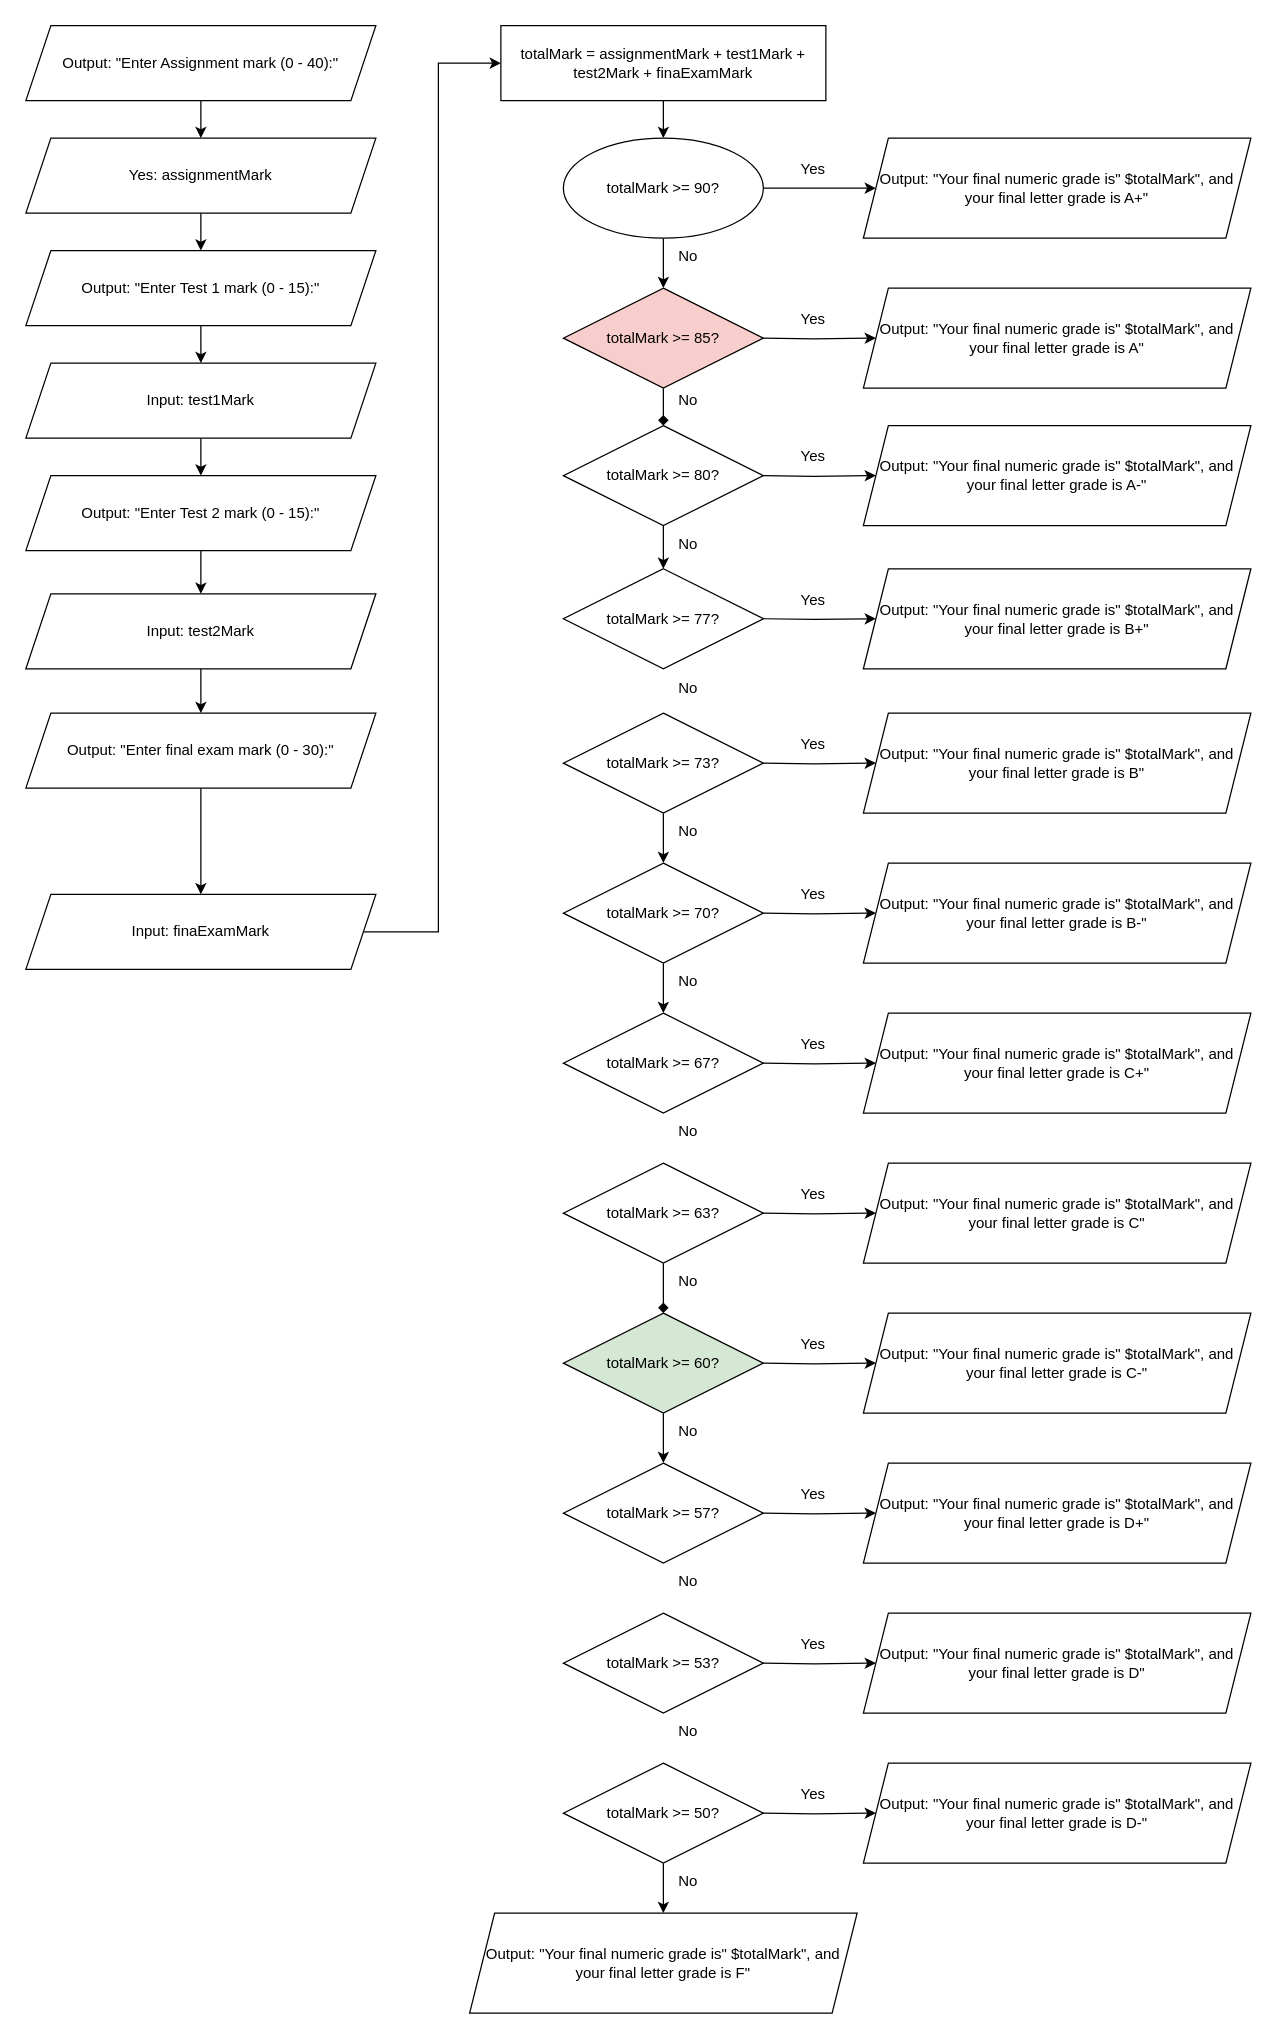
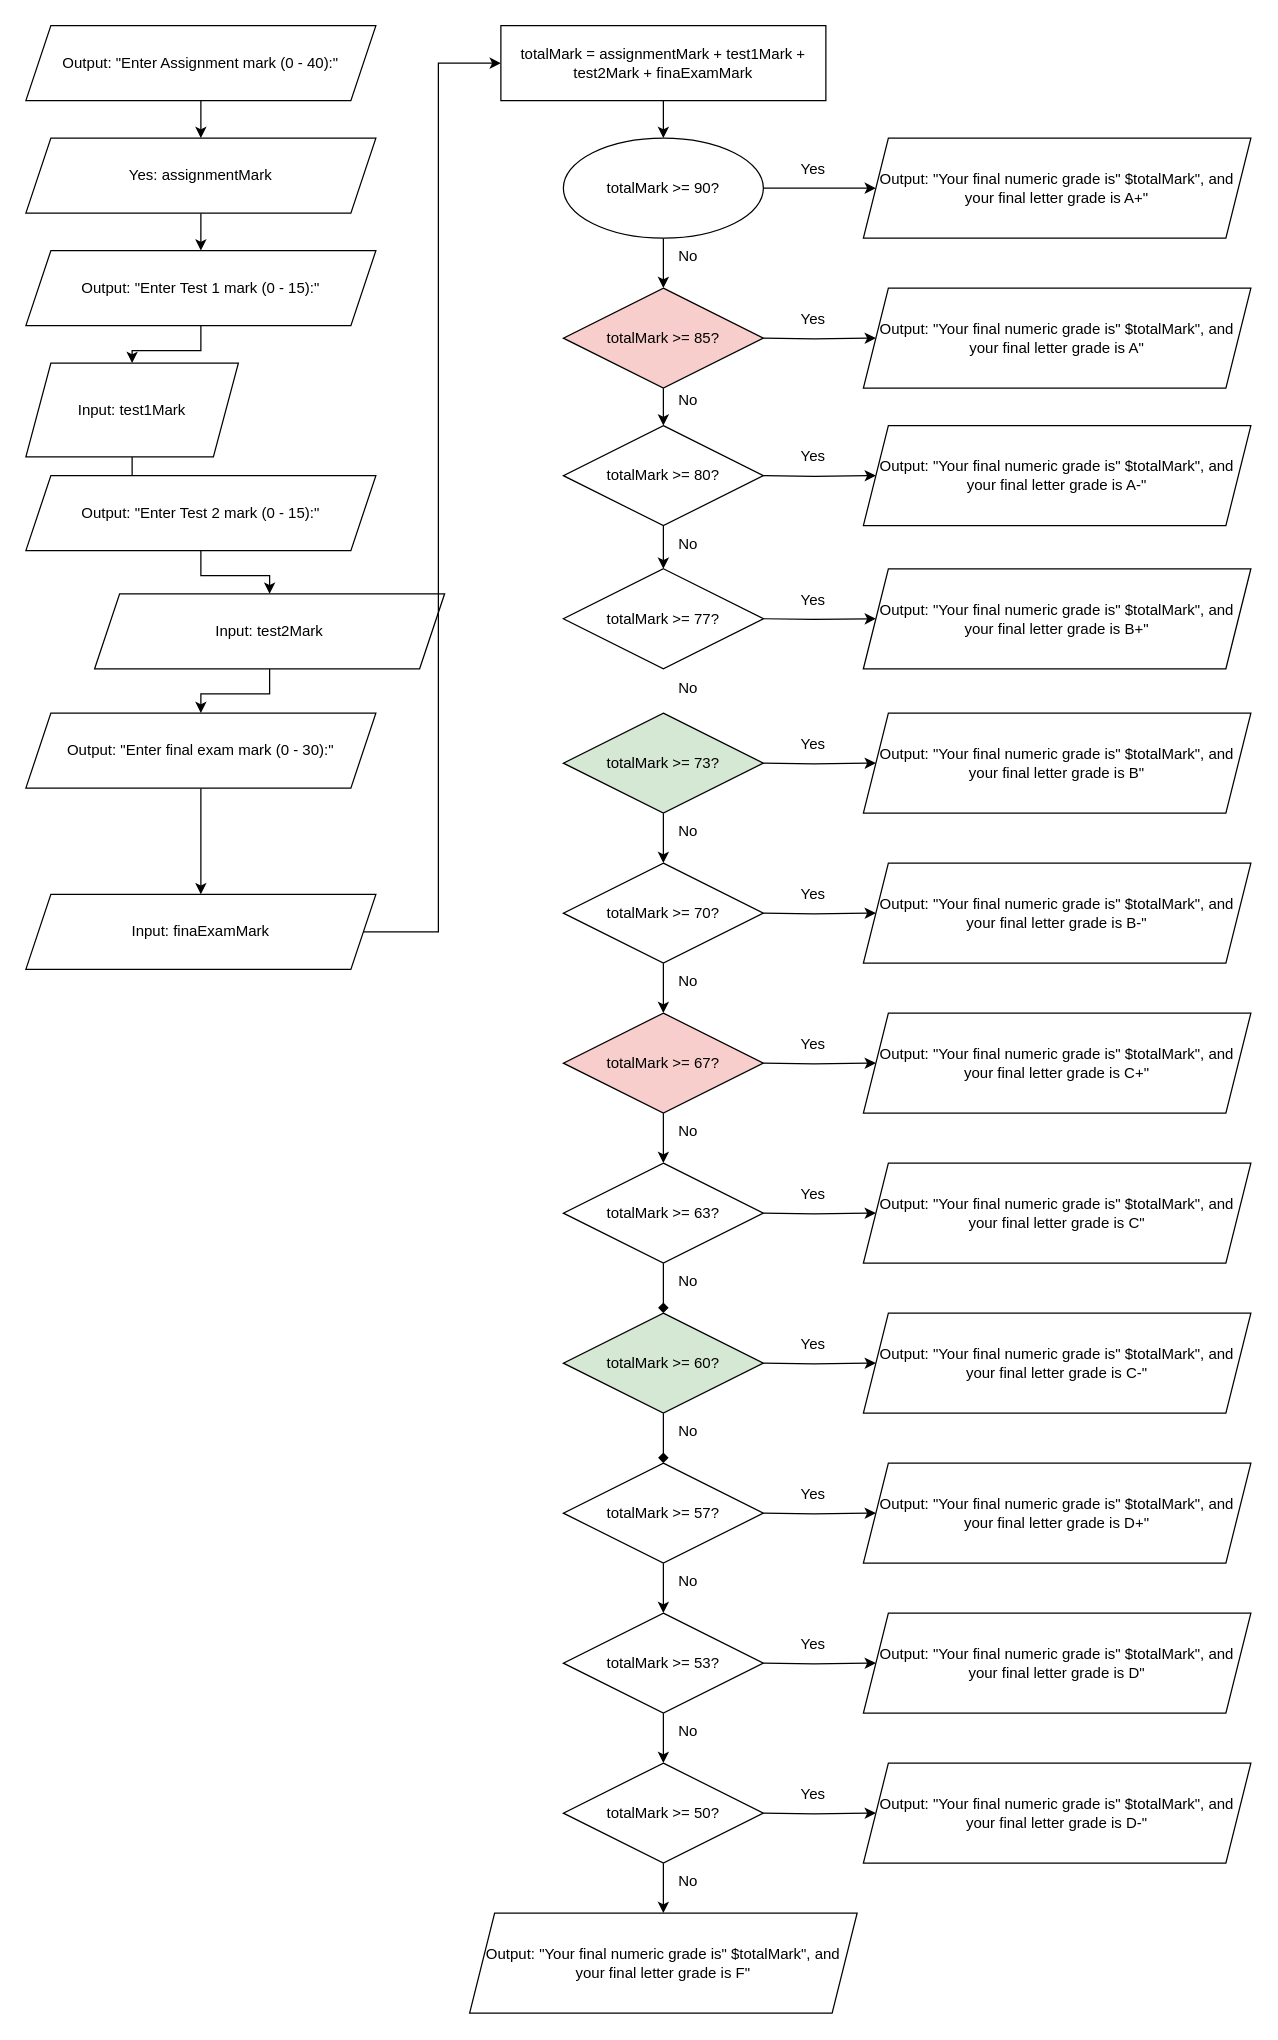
- <mxCell id="9" value="Input:&amp;nbsp;test1Mark" style="shape=parallelogram;perimeter=parallelogramPerimeter;whiteSpace=wrap;html=1;fixedSize=1;" vertex="1" parent="1"><mxGeometry x="20" y="290" width="280" height="60" as="geometry" /></mxCell>
+ <mxCell id="9" value="Input:&amp;nbsp;test1Mark" style="shape=parallelogram;perimeter=parallelogramPerimeter;whiteSpace=wrap;html=1;fixedSize=1;" vertex="1" parent="1"><mxGeometry x="20" y="290" width="170" height="75" as="geometry" /></mxCell>
- <mxCell id="24" value="" style="edgeStyle=orthogonalEdgeStyle;rounded=0;orthogonalLoop=1;jettySize=auto;html=1;endArrow=diamond;" edge="1" parent="1" source="25" target="29"><mxGeometry relative="1" as="geometry" /></mxCell>
+ <mxCell id="24" value="" style="edgeStyle=orthogonalEdgeStyle;rounded=0;orthogonalLoop=1;jettySize=auto;html=1;" edge="1" parent="1" source="25" target="29"><mxGeometry relative="1" as="geometry" /></mxCell>
- <mxCell id="13" value="Input:&amp;nbsp;test2Mark" style="shape=parallelogram;perimeter=parallelogramPerimeter;whiteSpace=wrap;html=1;fixedSize=1;" vertex="1" parent="1"><mxGeometry x="20" y="474.5" width="280" height="60" as="geometry" /></mxCell>
+ <mxCell id="13" value="Input:&amp;nbsp;test2Mark" style="shape=parallelogram;perimeter=parallelogramPerimeter;whiteSpace=wrap;html=1;fixedSize=1;" vertex="1" parent="1"><mxGeometry x="75" y="474.5" width="280" height="60" as="geometry" /></mxCell>
- <mxCell id="32" value="&lt;span style=&quot;&quot;&gt;totalMark &amp;gt;= 73?&lt;/span&gt;" style="rhombus;whiteSpace=wrap;html=1;" vertex="1" parent="1"><mxGeometry x="450" y="570" width="160" height="80" as="geometry" /></mxCell>
+ <mxCell id="32" value="&lt;span style=&quot;&quot;&gt;totalMark &amp;gt;= 73?&lt;/span&gt;" style="rhombus;whiteSpace=wrap;html=1;fillColor=#d5e8d4;" vertex="1" parent="1"><mxGeometry x="450" y="570" width="160" height="80" as="geometry" /></mxCell>
- <mxCell id="36" value="&lt;span style=&quot;&quot;&gt;totalMark &amp;gt;= 67?&lt;/span&gt;" style="rhombus;whiteSpace=wrap;html=1;" vertex="1" parent="1"><mxGeometry x="450" y="810" width="160" height="80" as="geometry" /></mxCell>
+ <mxCell id="36" value="&lt;span style=&quot;&quot;&gt;totalMark &amp;gt;= 67?&lt;/span&gt;" style="rhombus;whiteSpace=wrap;html=1;fillColor=#f8cecc;" vertex="1" parent="1"><mxGeometry x="450" y="810" width="160" height="80" as="geometry" /></mxCell>
+ <mxCell id="35" value="" style="edgeStyle=orthogonalEdgeStyle;rounded=0;orthogonalLoop=1;jettySize=auto;html=1;" edge="1" parent="1" source="36" target="38"><mxGeometry relative="1" as="geometry" /></mxCell>
- <mxCell id="39" value="" style="edgeStyle=orthogonalEdgeStyle;rounded=0;orthogonalLoop=1;jettySize=auto;html=1;" edge="1" parent="1" source="40" target="42"><mxGeometry relative="1" as="geometry" /></mxCell>
+ <mxCell id="39" value="" style="edgeStyle=orthogonalEdgeStyle;rounded=0;orthogonalLoop=1;jettySize=auto;html=1;endArrow=diamond;" edge="1" parent="1" source="40" target="42"><mxGeometry relative="1" as="geometry" /></mxCell>
+ <mxCell id="41" value="" style="edgeStyle=orthogonalEdgeStyle;rounded=0;orthogonalLoop=1;jettySize=auto;html=1;" edge="1" parent="1" source="42" target="44"><mxGeometry relative="1" as="geometry" /></mxCell>
+ <mxCell id="43" value="" style="edgeStyle=orthogonalEdgeStyle;rounded=0;orthogonalLoop=1;jettySize=auto;html=1;" edge="1" parent="1" source="44" target="46"><mxGeometry relative="1" as="geometry" /></mxCell>
